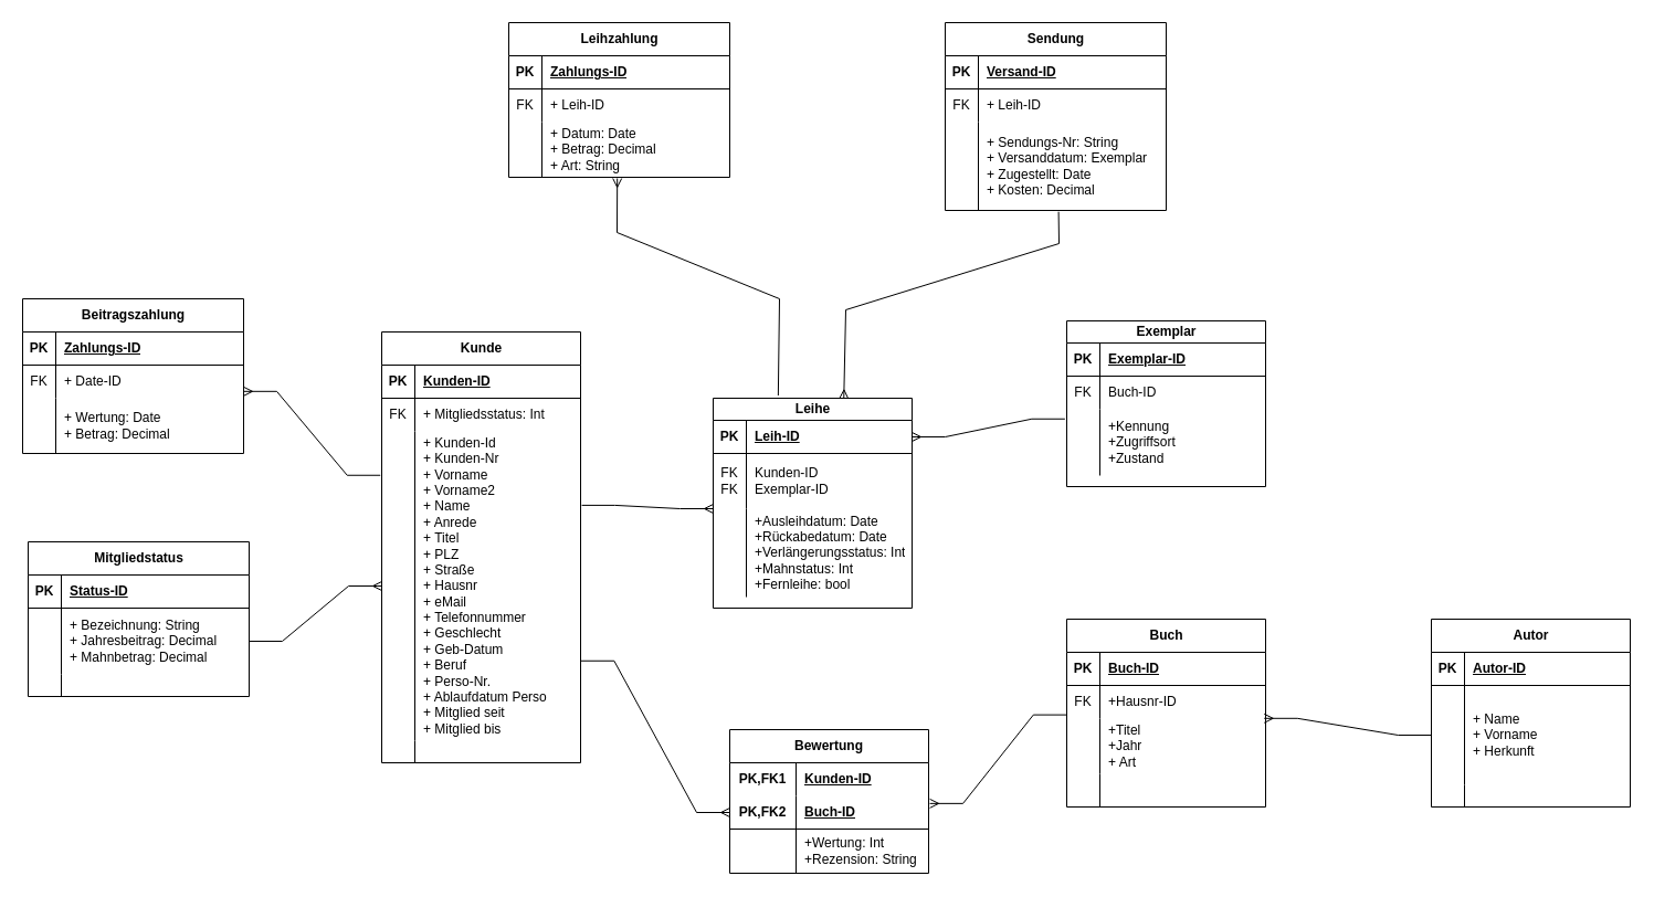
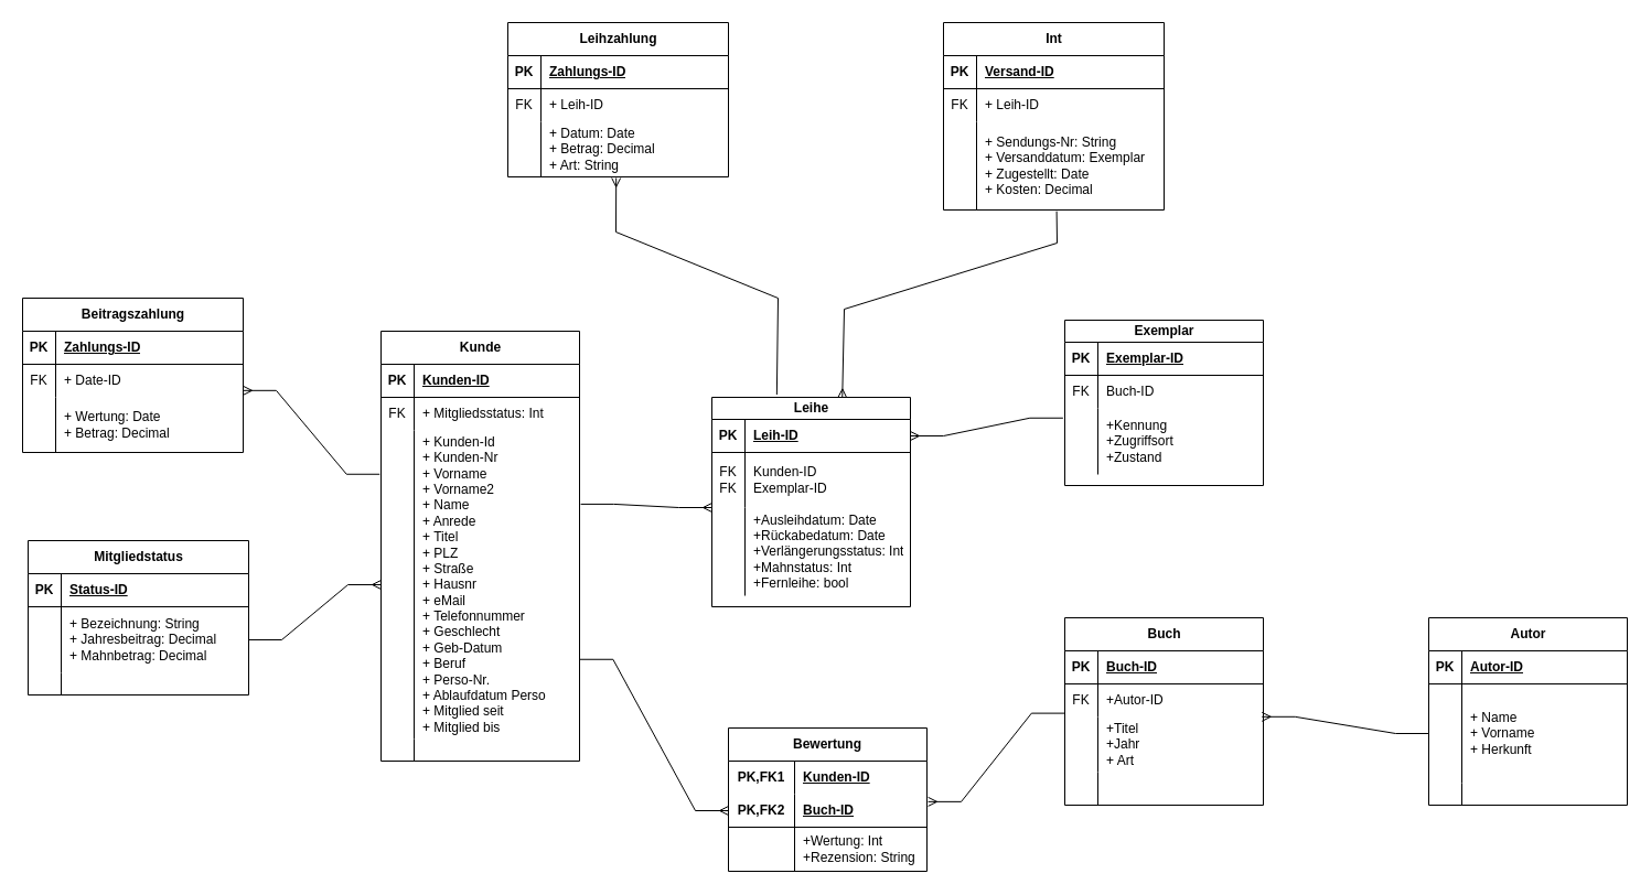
- <mxCell id="52" value="Sendung" style="shape=table;startSize=30;container=1;collapsible=1;childLayout=tableLayout;fixedRows=1;rowLines=0;fontStyle=1;align=center;resizeLast=1;html=1;" vertex="1" parent="1"><mxGeometry x="855" y="20" width="200" height="170.0" as="geometry" /></mxCell>
+ <mxCell id="52" value="Int" style="shape=table;startSize=30;container=1;collapsible=1;childLayout=tableLayout;fixedRows=1;rowLines=0;fontStyle=1;align=center;resizeLast=1;html=1;" vertex="1" parent="1"><mxGeometry x="855" y="20" width="200" height="170.0" as="geometry" /></mxCell>
- <mxCell id="69" value="+Hausnr-ID" style="shape=partialRectangle;connectable=0;fillColor=none;top=0;left=0;bottom=0;right=0;align=left;spacingLeft=6;overflow=hidden;whiteSpace=wrap;html=1;" vertex="1" parent="67"><mxGeometry x="30" width="150" height="30" as="geometry"><mxRectangle width="150" height="30" as="alternateBounds" /></mxGeometry></mxCell>
+ <mxCell id="69" value="+Autor-ID" style="shape=partialRectangle;connectable=0;fillColor=none;top=0;left=0;bottom=0;right=0;align=left;spacingLeft=6;overflow=hidden;whiteSpace=wrap;html=1;" vertex="1" parent="67"><mxGeometry x="30" width="150" height="30" as="geometry"><mxRectangle width="150" height="30" as="alternateBounds" /></mxGeometry></mxCell>
